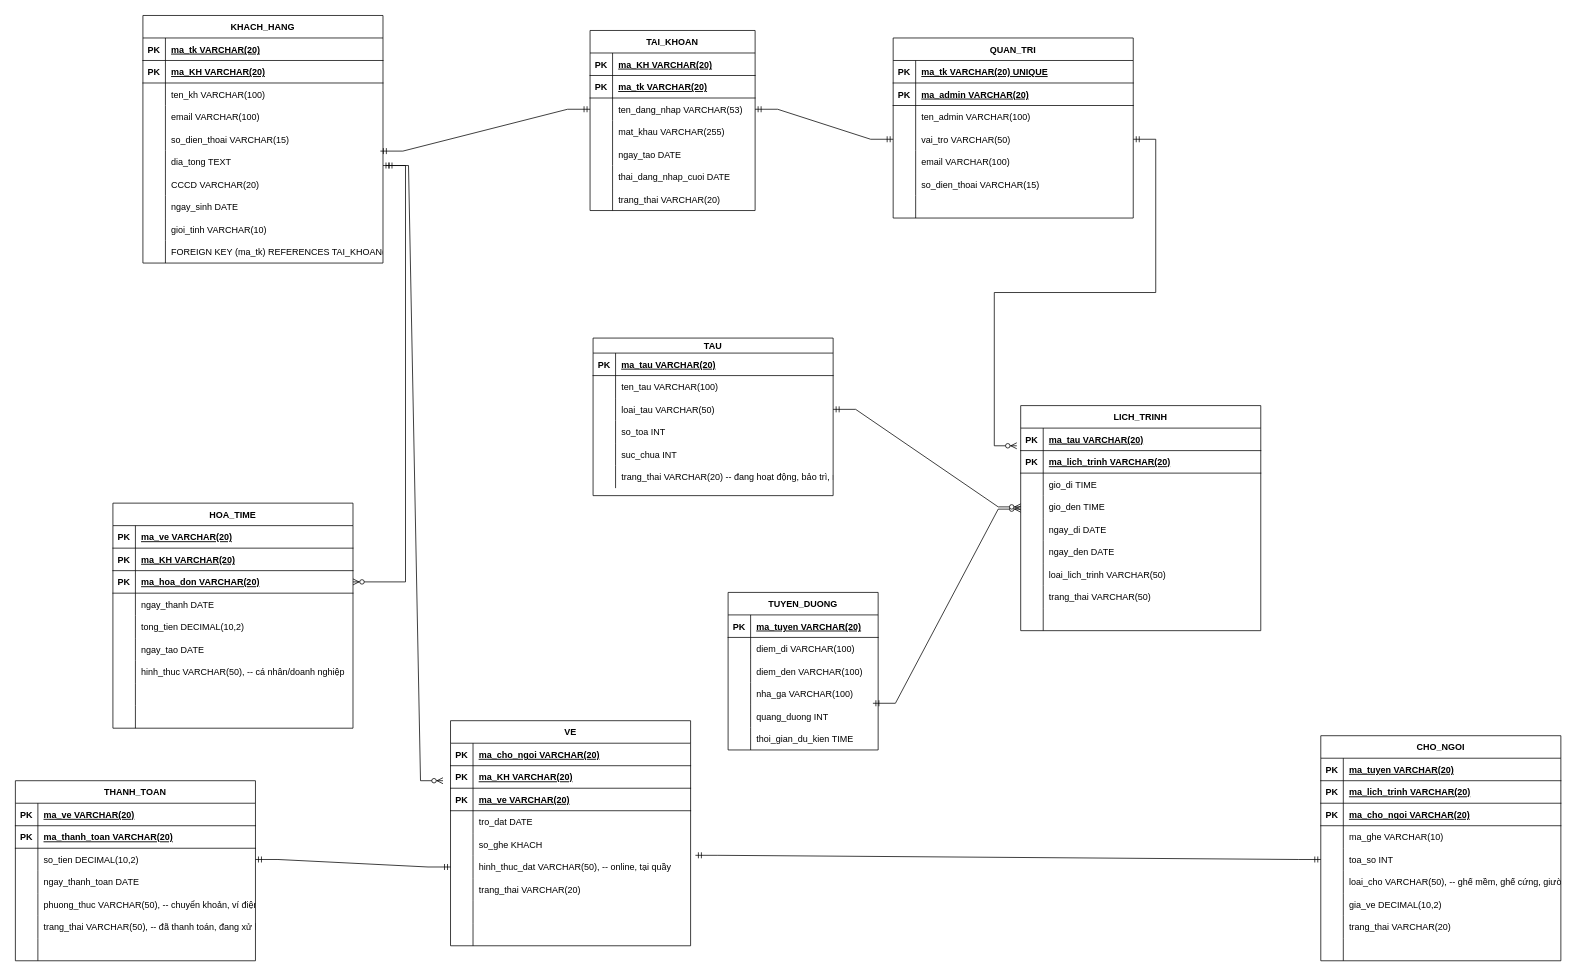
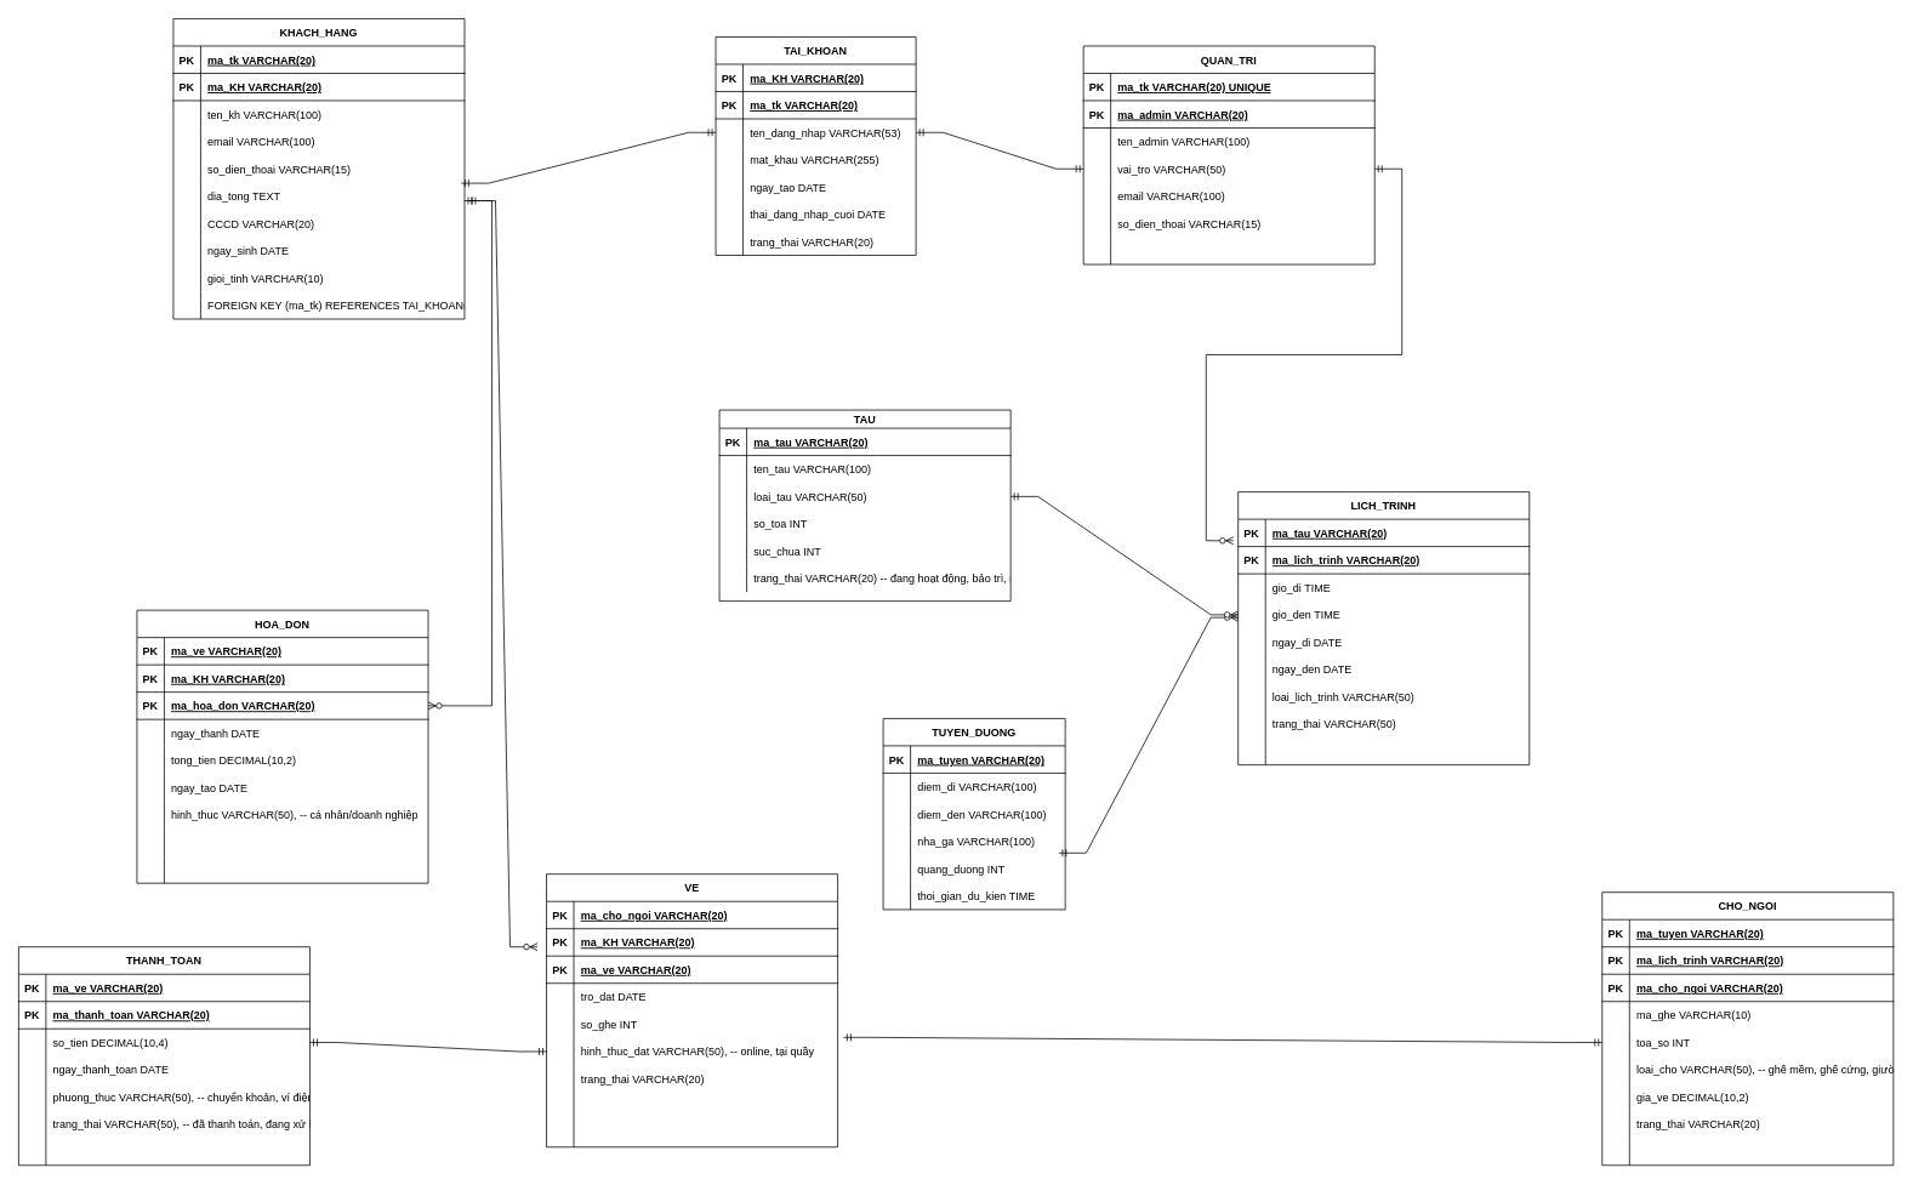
- <mxCell id="221" value="HOA_TIME" style="shape=table;startSize=30;container=1;collapsible=1;childLayout=tableLayout;fixedRows=1;rowLines=0;fontStyle=1;align=center;resizeLast=1;" vertex="1" parent="1"><mxGeometry x="150" y="670" width="320" height="300" as="geometry" /></mxCell>
+ <mxCell id="221" value="HOA_DON" style="shape=table;startSize=30;container=1;collapsible=1;childLayout=tableLayout;fixedRows=1;rowLines=0;fontStyle=1;align=center;resizeLast=1;" vertex="1" parent="1"><mxGeometry x="150" y="670" width="320" height="300" as="geometry" /></mxCell>
- <mxCell id="186" value="so_ghe KHACH" style="shape=partialRectangle;overflow=hidden;connectable=0;fillColor=none;align=left;strokeColor=inherit;top=0;left=0;bottom=0;right=0;spacingLeft=6;" vertex="1" parent="184"><mxGeometry x="30" width="290" height="30" as="geometry"><mxRectangle width="290" height="30" as="alternateBounds" /></mxGeometry></mxCell>
+ <mxCell id="186" value="so_ghe INT" style="shape=partialRectangle;overflow=hidden;connectable=0;fillColor=none;align=left;strokeColor=inherit;top=0;left=0;bottom=0;right=0;spacingLeft=6;" vertex="1" parent="184"><mxGeometry x="30" width="290" height="30" as="geometry"><mxRectangle width="290" height="30" as="alternateBounds" /></mxGeometry></mxCell>
- <mxCell id="208" value="so_tien DECIMAL(10,2)" style="shape=partialRectangle;overflow=hidden;connectable=0;fillColor=none;align=left;strokeColor=inherit;top=0;left=0;bottom=0;right=0;spacingLeft=6;" vertex="1" parent="206"><mxGeometry x="30" width="290" height="30" as="geometry"><mxRectangle width="290" height="30" as="alternateBounds" /></mxGeometry></mxCell>
+ <mxCell id="208" value="so_tien DECIMAL(10,4)" style="shape=partialRectangle;overflow=hidden;connectable=0;fillColor=none;align=left;strokeColor=inherit;top=0;left=0;bottom=0;right=0;spacingLeft=6;" vertex="1" parent="206"><mxGeometry x="30" width="290" height="30" as="geometry"><mxRectangle width="290" height="30" as="alternateBounds" /></mxGeometry></mxCell>
